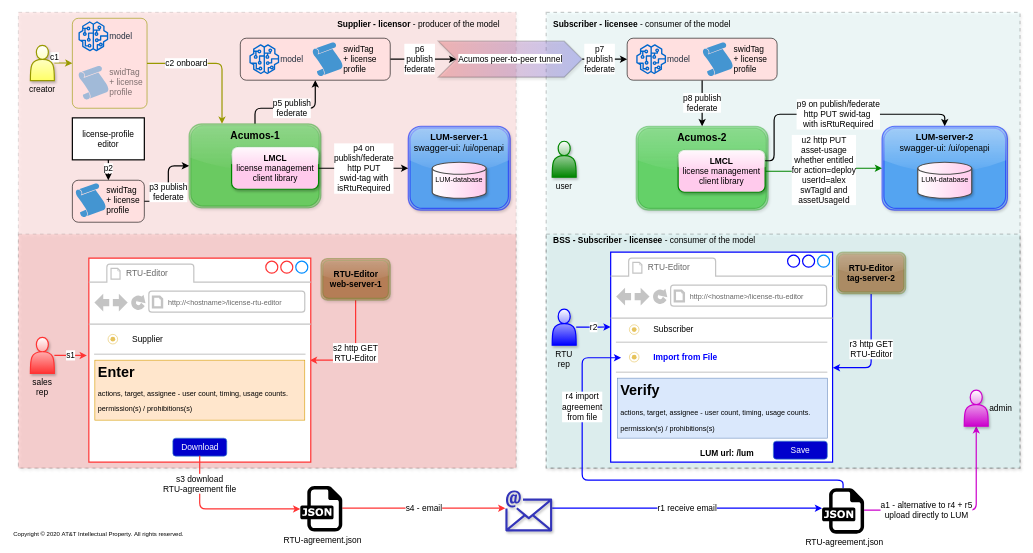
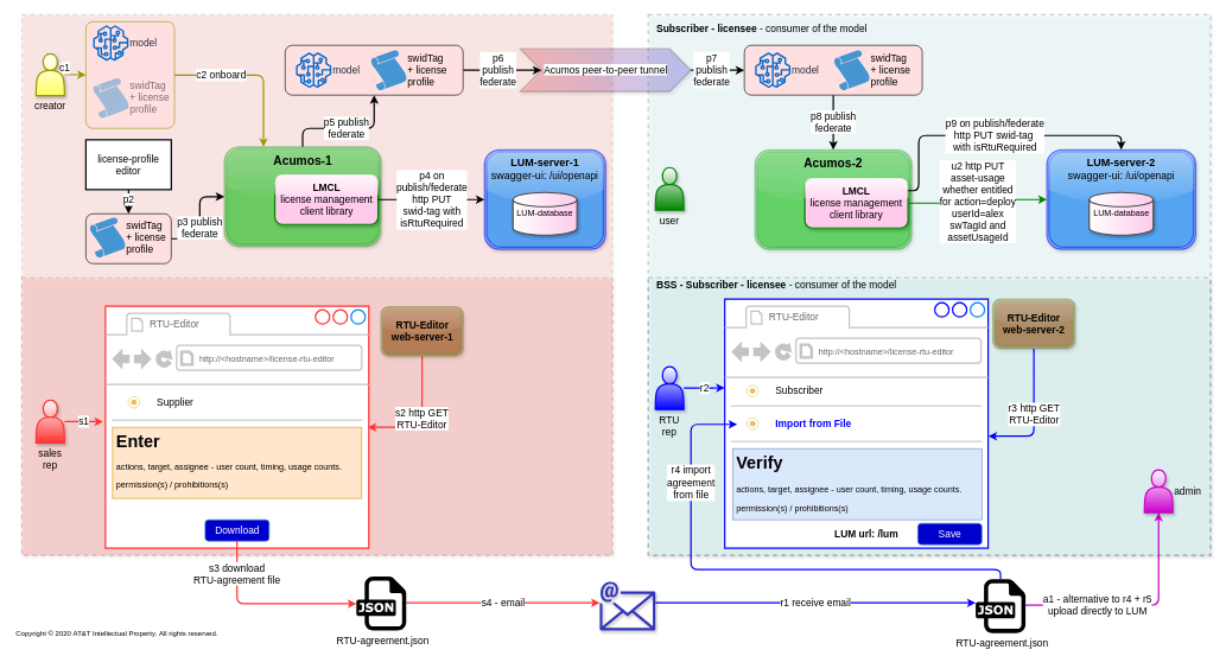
- <mxCell id="32" value="&lt;b style=&quot;font-size: 14px&quot;&gt;Supplier - licensor&amp;nbsp;&lt;/b&gt;- producer of the model" style="text;html=1;resizable=0;autosize=1;align=left;verticalAlign=middle;points=[];fillColor=none;strokeColor=none;rounded=0;shadow=1;dashed=1;opacity=10;fontSize=14;" parent="1" vertex="1"><mxGeometry x="560" y="30" width="290" height="20" as="geometry" /></mxCell>
- <mxCell id="14" value="&lt;span style=&quot;font-weight: 700 ; font-size: 14px&quot;&gt;RTU-Editor&lt;br&gt;tag-server-2&lt;/span&gt;" style="shape=ext;double=1;rounded=1;whiteSpace=wrap;html=1;shadow=1;strokeColor=#408000;strokeWidth=2;fillColor=#994C00;align=center;fontSize=14;opacity=30;glass=1;" parent="1" vertex="1"><mxGeometry x="1394" y="420" width="115.5" height="69.5" as="geometry" /></mxCell>
+ <mxCell id="14" value="&lt;span style=&quot;font-weight: 700 ; font-size: 14px&quot;&gt;RTU-Editor&lt;br&gt;web-server-2&lt;/span&gt;" style="shape=ext;double=1;rounded=1;whiteSpace=wrap;html=1;shadow=1;strokeColor=#408000;strokeWidth=2;fillColor=#994C00;align=center;fontSize=14;opacity=30;glass=1;" parent="1" vertex="1"><mxGeometry x="1394" y="420" width="115.5" height="69.5" as="geometry" /></mxCell>
- <mxCell id="71" value="admin" style="shape=actor;whiteSpace=wrap;html=1;shadow=1;strokeColor=#CC00CC;fillColor=#CC00CC;align=left;strokeWidth=2;labelPosition=right;verticalLabelPosition=middle;verticalAlign=middle;fontSize=14;gradientColor=#ffffff;gradientDirection=north;" parent="1" vertex="1"><mxGeometry x="1607" y="650" width="40" height="60" as="geometry" /></mxCell>
+ <mxCell id="71" value="admin" style="shape=actor;whiteSpace=wrap;html=1;shadow=1;strokeColor=#CC00CC;fillColor=#CC00CC;align=left;strokeWidth=2;labelPosition=right;verticalLabelPosition=middle;verticalAlign=middle;fontSize=14;gradientColor=#ffffff;gradientDirection=north;" parent="1" vertex="1"><mxGeometry x="1607" y="660" width="40" height="60" as="geometry" /></mxCell>
- <mxCell id="18" value="&lt;b&gt;LUM url: /lum&lt;/b&gt;" style="text;html=1;resizable=0;autosize=1;align=left;verticalAlign=middle;points=[];fillColor=none;strokeColor=none;rounded=0;shadow=1;dashed=1;opacity=10;fontSize=14;" parent="15" vertex="1"><mxGeometry x="147.5" y="325" width="100" height="20" as="geometry" /></mxCell>
+ <mxCell id="18" value="&lt;b&gt;LUM url: /lum&lt;/b&gt;" style="text;html=1;resizable=0;autosize=1;align=left;verticalAlign=middle;points=[];fillColor=none;strokeColor=none;rounded=0;shadow=1;dashed=1;opacity=10;fontSize=14;" parent="15" vertex="1"><mxGeometry x="152.5" y="320" width="100" height="20" as="geometry" /></mxCell>
